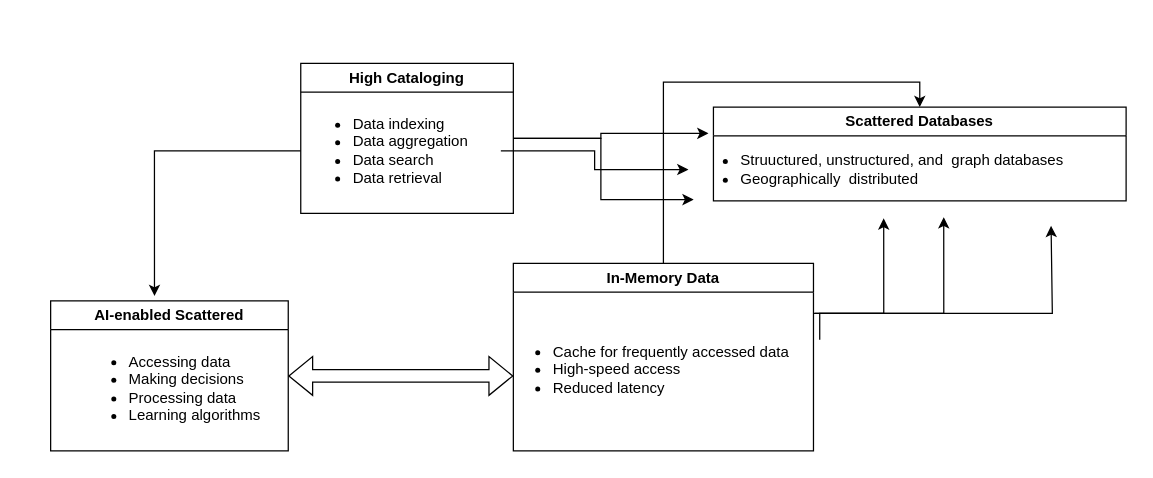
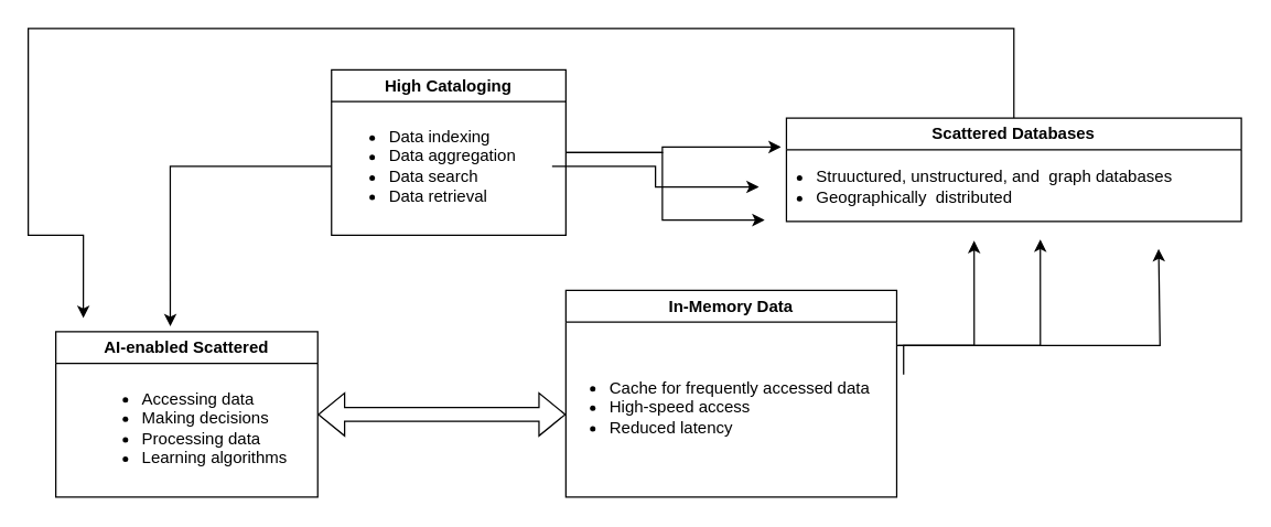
+ <mxCell id="14" style="edgeStyle=orthogonalEdgeStyle;rounded=0;orthogonalLoop=1;jettySize=auto;html=1;entryX=0.105;entryY=-0.083;entryDx=0;entryDy=0;entryPerimeter=0;" edge="1" parent="1" source="15" target="12"><mxGeometry relative="1" as="geometry"><mxPoint x="70" y="160" as="targetPoint" /><Array as="points"><mxPoint x="735" y="20" /><mxPoint x="20" y="20" /><mxPoint x="20" y="170" /><mxPoint x="60" y="170" /></Array></mxGeometry></mxCell>
- <mxCell id="7" value="" style="edgeStyle=orthogonalEdgeStyle;rounded=0;orthogonalLoop=1;jettySize=auto;html=1;entryX=0.5;entryY=0;entryDx=0;entryDy=0;" edge="1" parent="1" source="10" target="15"><mxGeometry relative="1" as="geometry" /></mxCell>
